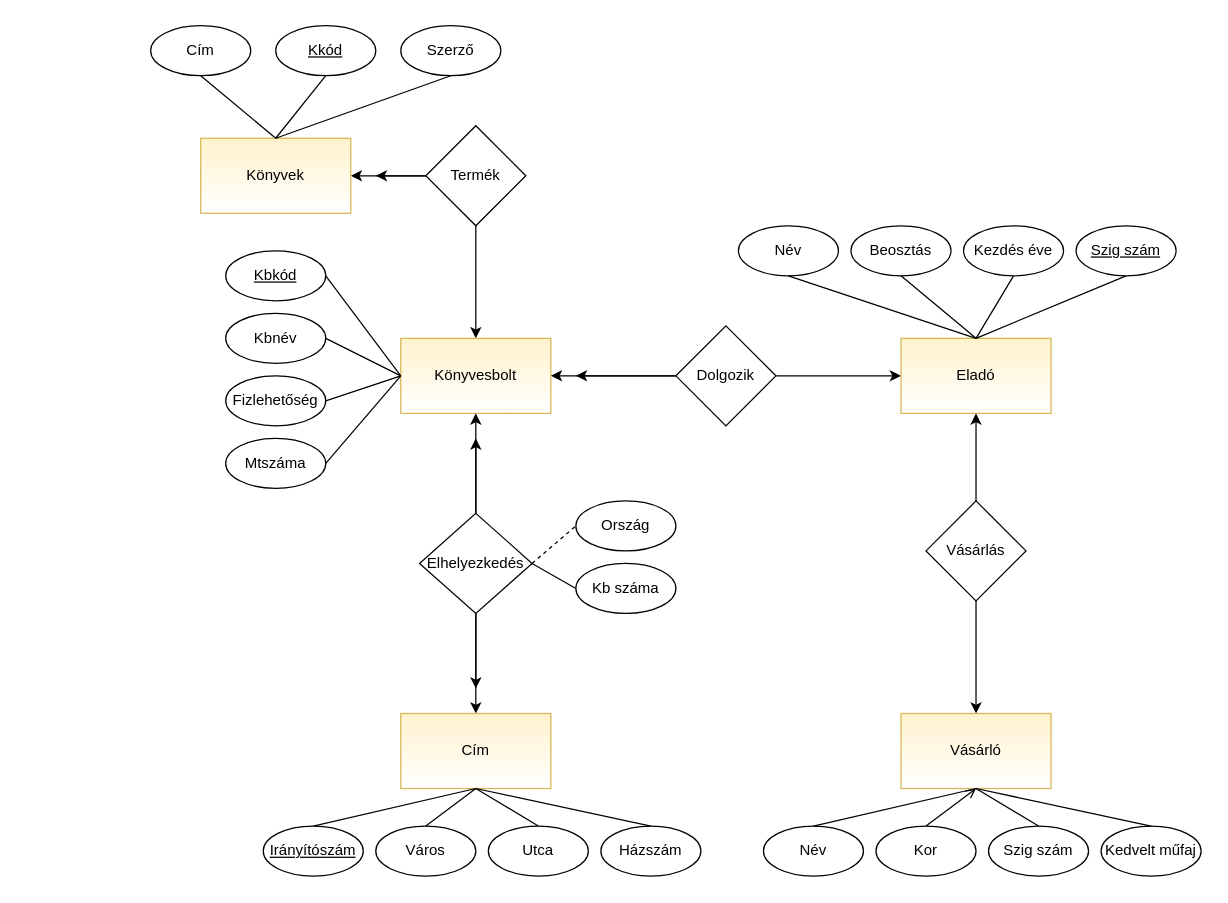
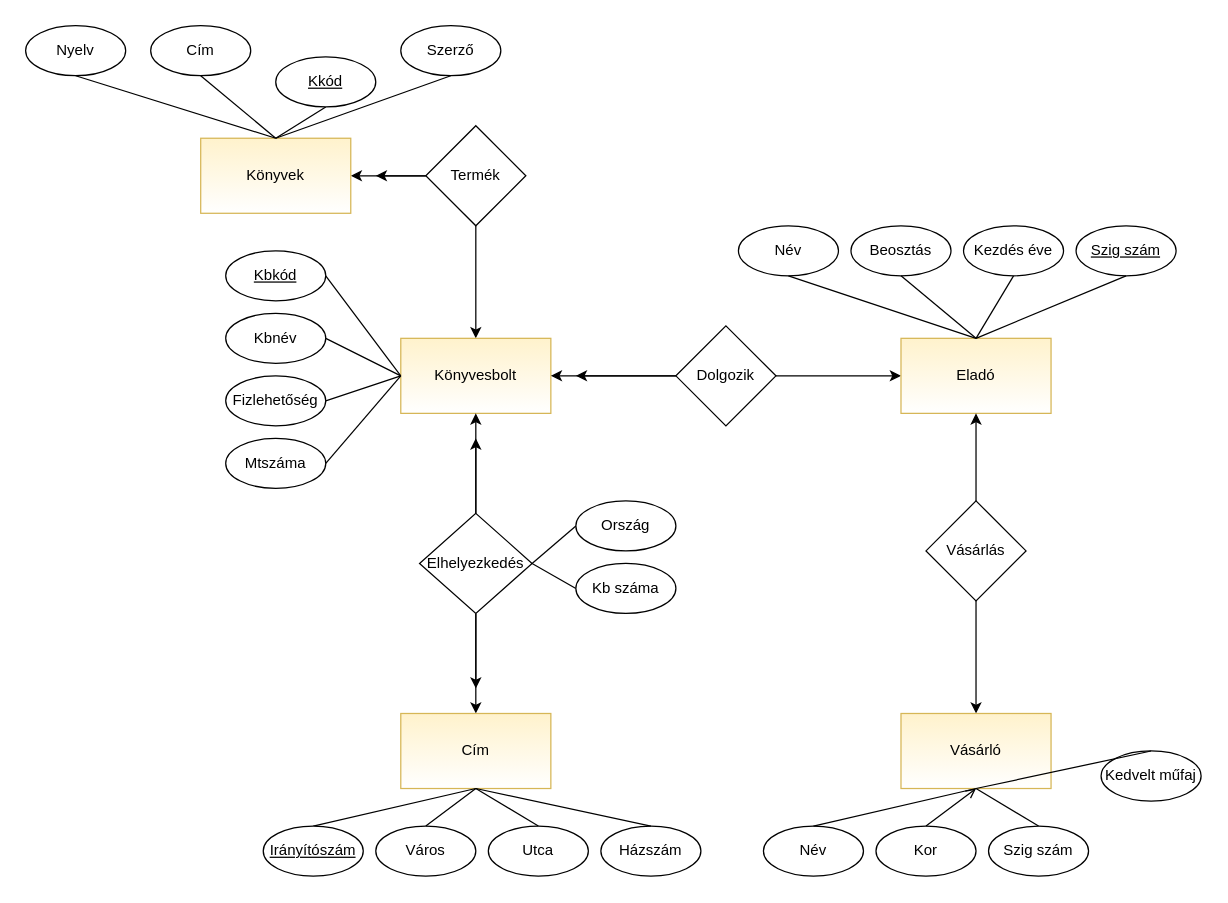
+ <mxCell id="30" value="Nyelv" style="ellipse;whiteSpace=wrap;html=1;" vertex="1" parent="1"><mxGeometry x="20" width="80" height="40" as="geometry" y="20" /></mxCell>
- <mxCell id="24" value="&lt;u&gt;Kkód&lt;/u&gt;" style="ellipse;whiteSpace=wrap;html=1;" vertex="1" parent="1"><mxGeometry x="220" width="80" height="40" as="geometry" y="20" /></mxCell>
+ <mxCell id="24" value="&lt;u&gt;Kkód&lt;/u&gt;" style="ellipse;whiteSpace=wrap;html=1;" vertex="1" parent="1"><mxGeometry x="220" y="45" width="80" height="40" as="geometry" /></mxCell>
+ <mxCell id="29" value="" style="endArrow=none;html=1;rounded=0;exitX=0.5;exitY=1;exitDx=0;exitDy=0;entryX=0.5;entryY=0;entryDx=0;entryDy=0;" edge="1" parent="1" source="30" target="21"><mxGeometry width="50" height="50" relative="1" as="geometry"><mxPoint x="120" y="250" as="sourcePoint" /><mxPoint x="159" y="160" as="targetPoint" /></mxGeometry></mxCell>
- <mxCell id="66" value="" style="endArrow=none;html=1;rounded=0;exitX=1;exitY=0.5;exitDx=0;exitDy=0;entryX=0;entryY=0.5;entryDx=0;entryDy=0;dashed=1;" edge="1" parent="1" source="8" target="53"><mxGeometry width="50" height="50" relative="1" as="geometry"><mxPoint x="460" y="440" as="sourcePoint" /><mxPoint x="510" y="390" as="targetPoint" /></mxGeometry></mxCell>
+ <mxCell id="66" value="" style="endArrow=none;html=1;rounded=0;exitX=1;exitY=0.5;exitDx=0;exitDy=0;entryX=0;entryY=0.5;entryDx=0;entryDy=0;" edge="1" parent="1" source="8" target="53"><mxGeometry width="50" height="50" relative="1" as="geometry"><mxPoint x="460" y="440" as="sourcePoint" /><mxPoint x="510" y="390" as="targetPoint" /></mxGeometry></mxCell>
- <mxCell id="52" value="Kedvelt műfaj" style="ellipse;whiteSpace=wrap;html=1;" vertex="1" parent="1"><mxGeometry x="880" y="660" width="80" height="40" as="geometry" /></mxCell>
+ <mxCell id="52" value="Kedvelt műfaj" style="ellipse;whiteSpace=wrap;html=1;" vertex="1" parent="1"><mxGeometry x="880" y="600" width="80" height="40" as="geometry" /></mxCell>
